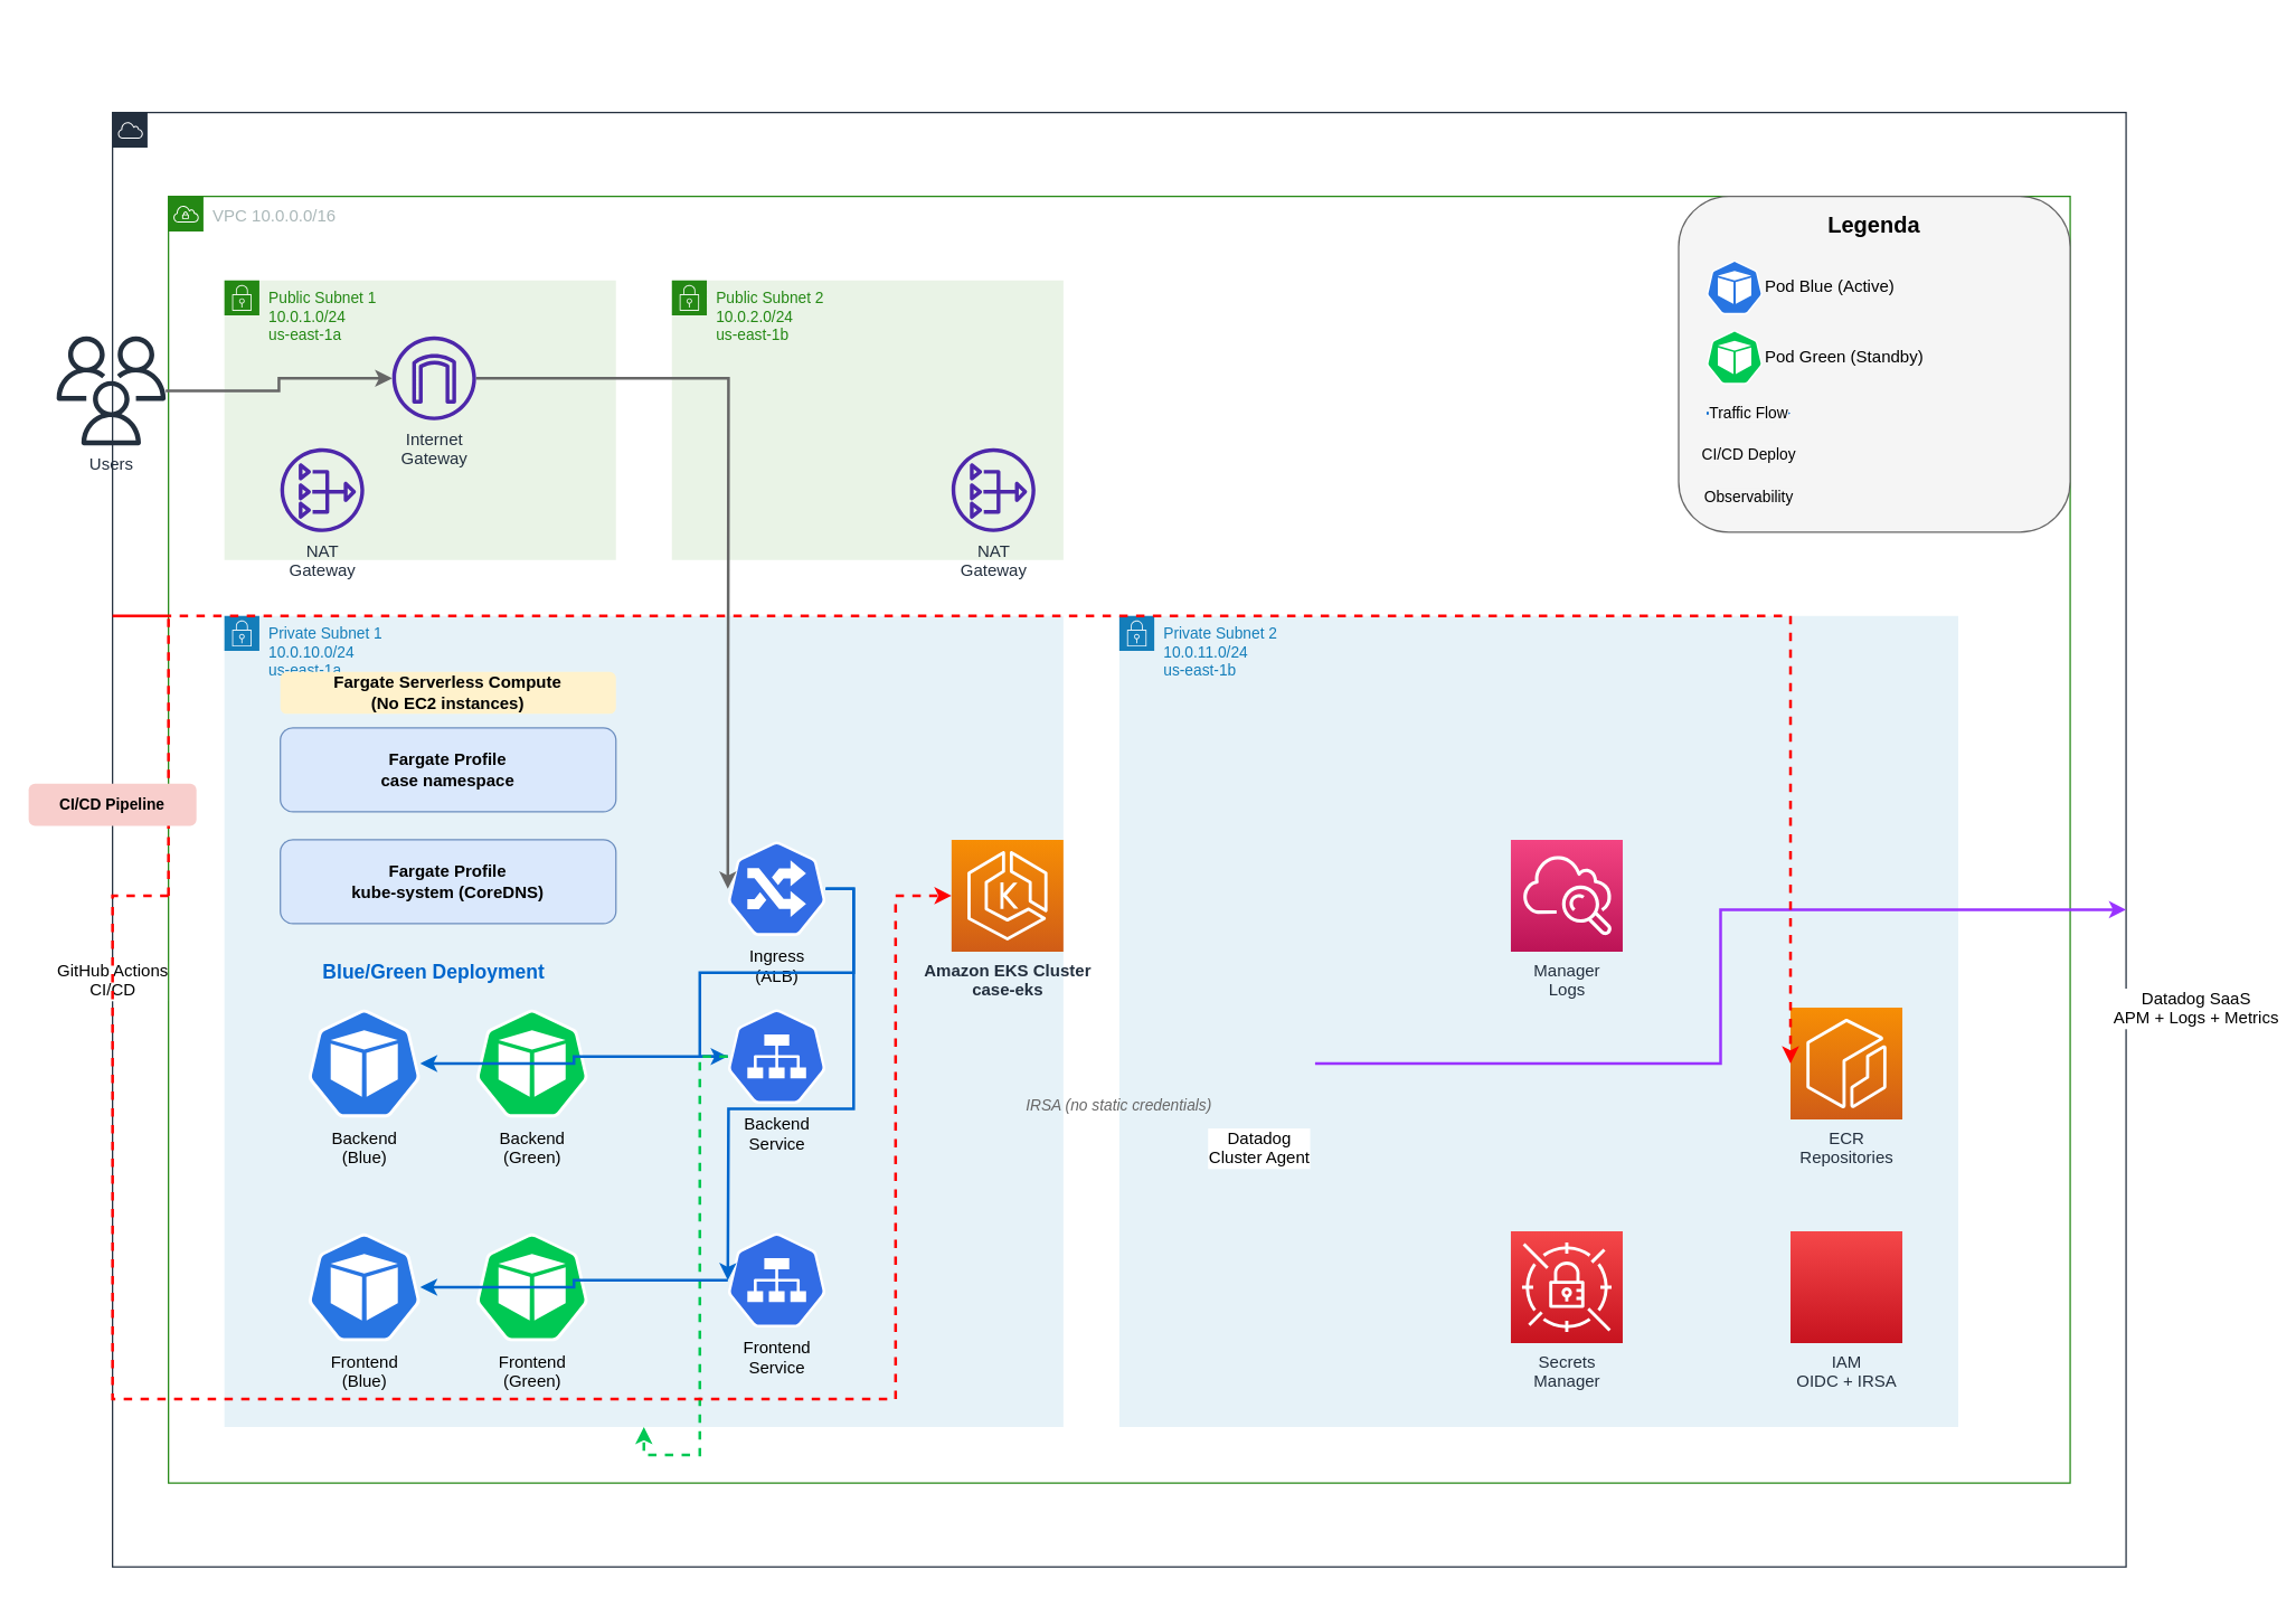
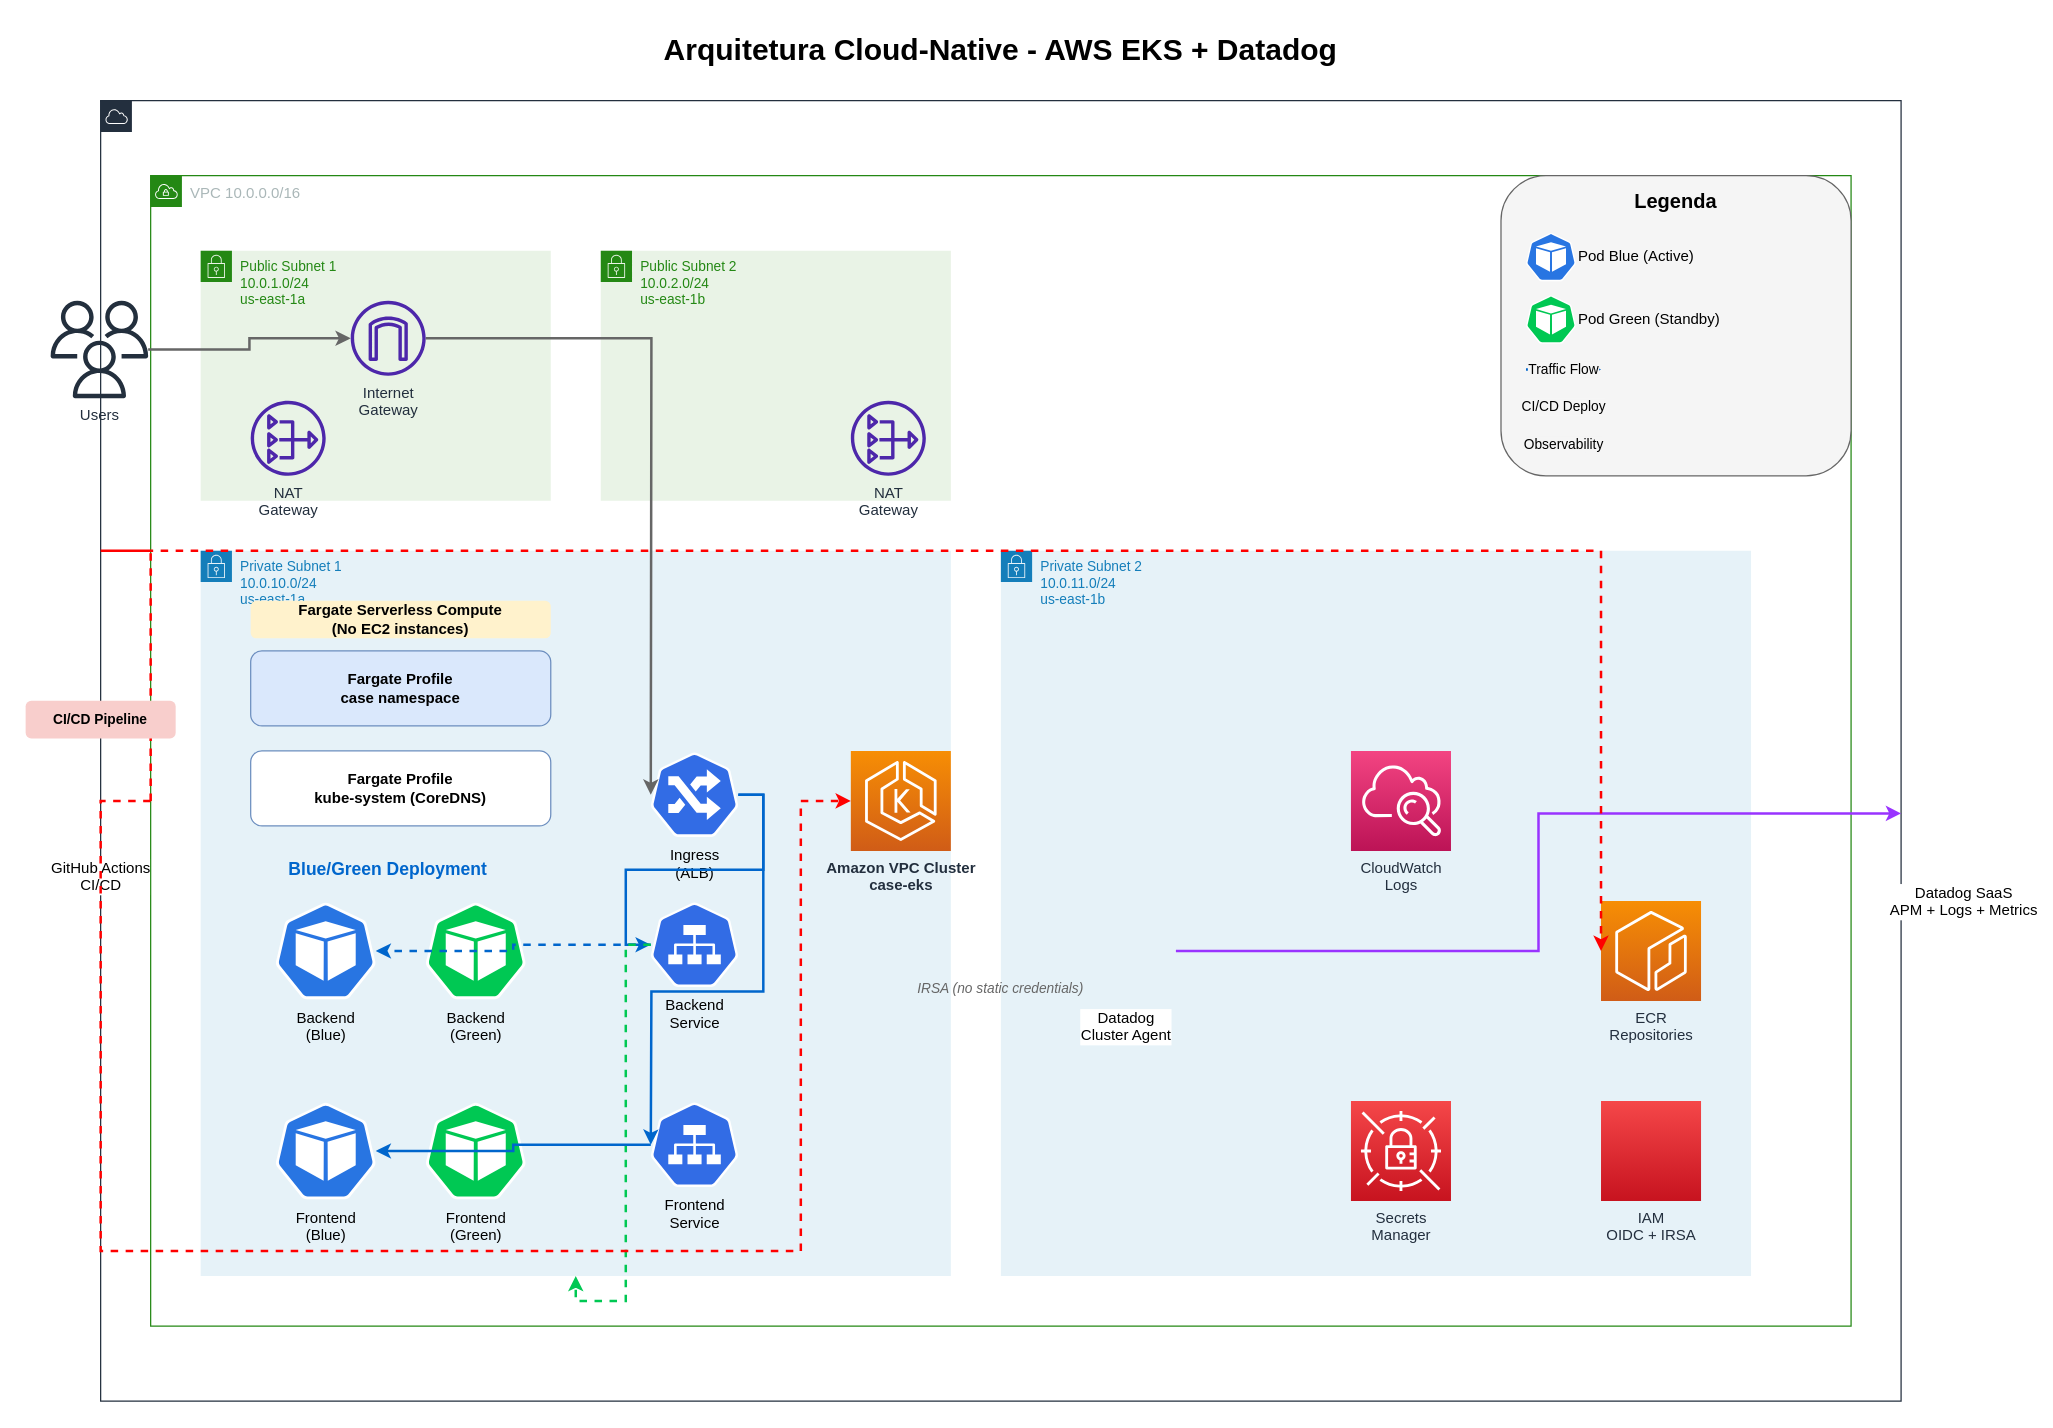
+ <mxCell id="2" value="Arquitetura Cloud-Native - AWS EKS + Datadog" style="text;html=1;strokeColor=none;fillColor=none;align=center;verticalAlign=middle;whiteSpace=wrap;rounded=0;fontSize=24;fontStyle=1" vertex="1" parent="1"><mxGeometry x="400" y="20" width="800" height="40" as="geometry" /></mxCell>
- <mxCell id="14" value="Fargate Profile&#10;kube-system (CoreDNS)" style="rounded=1;whiteSpace=wrap;html=1;fillColor=#dae8fc;strokeColor=#6c8ebf;fontStyle=1" vertex="1" parent="1"><mxGeometry x="200" y="600" width="240" height="60" as="geometry" /></mxCell>
+ <mxCell id="14" value="Fargate Profile&#10;kube-system (CoreDNS)" style="rounded=1;whiteSpace=wrap;html=1;fillColor=#ffffff;strokeColor=#6c8ebf;fontStyle=1;" vertex="1" parent="1"><mxGeometry x="200" y="600" width="240" height="60" as="geometry" /></mxCell>
- <mxCell id="12" value="Amazon EKS Cluster&#10;case-eks" style="sketch=0;points=[[0,0,0],[0.25,0,0],[0.5,0,0],[0.75,0,0],[1,0,0],[0,1,0],[0.25,1,0],[0.5,1,0],[0.75,1,0],[1,1,0],[0,0.25,0],[0,0.5,0],[0,0.75,0],[1,0.25,0],[1,0.5,0],[1,0.75,0]];outlineConnect=0;fontColor=#232F3E;gradientColor=#F78E04;gradientDirection=north;fillColor=#D05C17;strokeColor=#ffffff;dashed=0;verticalLabelPosition=bottom;verticalAlign=top;align=center;html=1;fontSize=12;fontStyle=1;aspect=fixed;shape=mxgraph.aws4.resourceIcon;resIcon=mxgraph.aws4.eks;" vertex="1" parent="1"><mxGeometry x="680" y="600" width="80" height="80" as="geometry" /></mxCell>
+ <mxCell id="12" value="Amazon VPC Cluster&#10;case-eks" style="sketch=0;points=[[0,0,0],[0.25,0,0],[0.5,0,0],[0.75,0,0],[1,0,0],[0,1,0],[0.25,1,0],[0.5,1,0],[0.75,1,0],[1,1,0],[0,0.25,0],[0,0.5,0],[0,0.75,0],[1,0.25,0],[1,0.5,0],[1,0.75,0]];outlineConnect=0;fontColor=#232F3E;gradientColor=#F78E04;gradientDirection=north;fillColor=#D05C17;strokeColor=#ffffff;dashed=0;verticalLabelPosition=bottom;verticalAlign=top;align=center;html=1;fontSize=12;fontStyle=1;aspect=fixed;shape=mxgraph.aws4.resourceIcon;resIcon=mxgraph.aws4.eks;" vertex="1" parent="1"><mxGeometry x="680" y="600" width="80" height="80" as="geometry" /></mxCell>
- <mxCell id="26" value="Manager&#10;Logs" style="sketch=0;points=[[0,0,0],[0.25,0,0],[0.5,0,0],[0.75,0,0],[1,0,0],[0,1,0],[0.25,1,0],[0.5,1,0],[0.75,1,0],[1,1,0],[0,0.25,0],[0,0.5,0],[0,0.75,0],[1,0.25,0],[1,0.5,0],[1,0.75,0]];outlineConnect=0;fontColor=#232F3E;gradientColor=#F34482;gradientDirection=north;fillColor=#BC1356;strokeColor=#ffffff;dashed=0;verticalLabelPosition=bottom;verticalAlign=top;align=center;html=1;fontSize=12;fontStyle=0;aspect=fixed;shape=mxgraph.aws4.resourceIcon;resIcon=mxgraph.aws4.cloudwatch;" vertex="1" parent="1"><mxGeometry x="1080" y="600" width="80" height="80" as="geometry" /></mxCell>
+ <mxCell id="26" value="CloudWatch&#10;Logs" style="sketch=0;points=[[0,0,0],[0.25,0,0],[0.5,0,0],[0.75,0,0],[1,0,0],[0,1,0],[0.25,1,0],[0.5,1,0],[0.75,1,0],[1,1,0],[0,0.25,0],[0,0.5,0],[0,0.75,0],[1,0.25,0],[1,0.5,0],[1,0.75,0]];outlineConnect=0;fontColor=#232F3E;gradientColor=#F34482;gradientDirection=north;fillColor=#BC1356;strokeColor=#ffffff;dashed=0;verticalLabelPosition=bottom;verticalAlign=top;align=center;html=1;fontSize=12;fontStyle=0;aspect=fixed;shape=mxgraph.aws4.resourceIcon;resIcon=mxgraph.aws4.cloudwatch;" vertex="1" parent="1"><mxGeometry x="1080" y="600" width="80" height="80" as="geometry" /></mxCell>
- <mxCell id="33" style="edgeStyle=orthogonalEdgeStyle;rounded=0;orthogonalLoop=1;jettySize=auto;html=1;exitX=0;exitY=0.5;exitDx=0;exitDy=0;exitPerimeter=0;entryX=1;entryY=0.5;entryDx=0;entryDy=0;entryPerimeter=0;strokeWidth=2;strokeColor=#0066CC;" edge="1" parent="1" source="19" target="15"><mxGeometry relative="1" as="geometry" /></mxCell>
+ <mxCell id="33" style="edgeStyle=orthogonalEdgeStyle;rounded=0;orthogonalLoop=1;jettySize=auto;html=1;exitX=0;exitY=0.5;exitDx=0;exitDy=0;exitPerimeter=0;entryX=1;entryY=0.5;entryDx=0;entryDy=0;entryPerimeter=0;strokeWidth=2;strokeColor=#0066CC;dashed=1;" edge="1" parent="1" source="19" target="15"><mxGeometry relative="1" as="geometry" /></mxCell>
